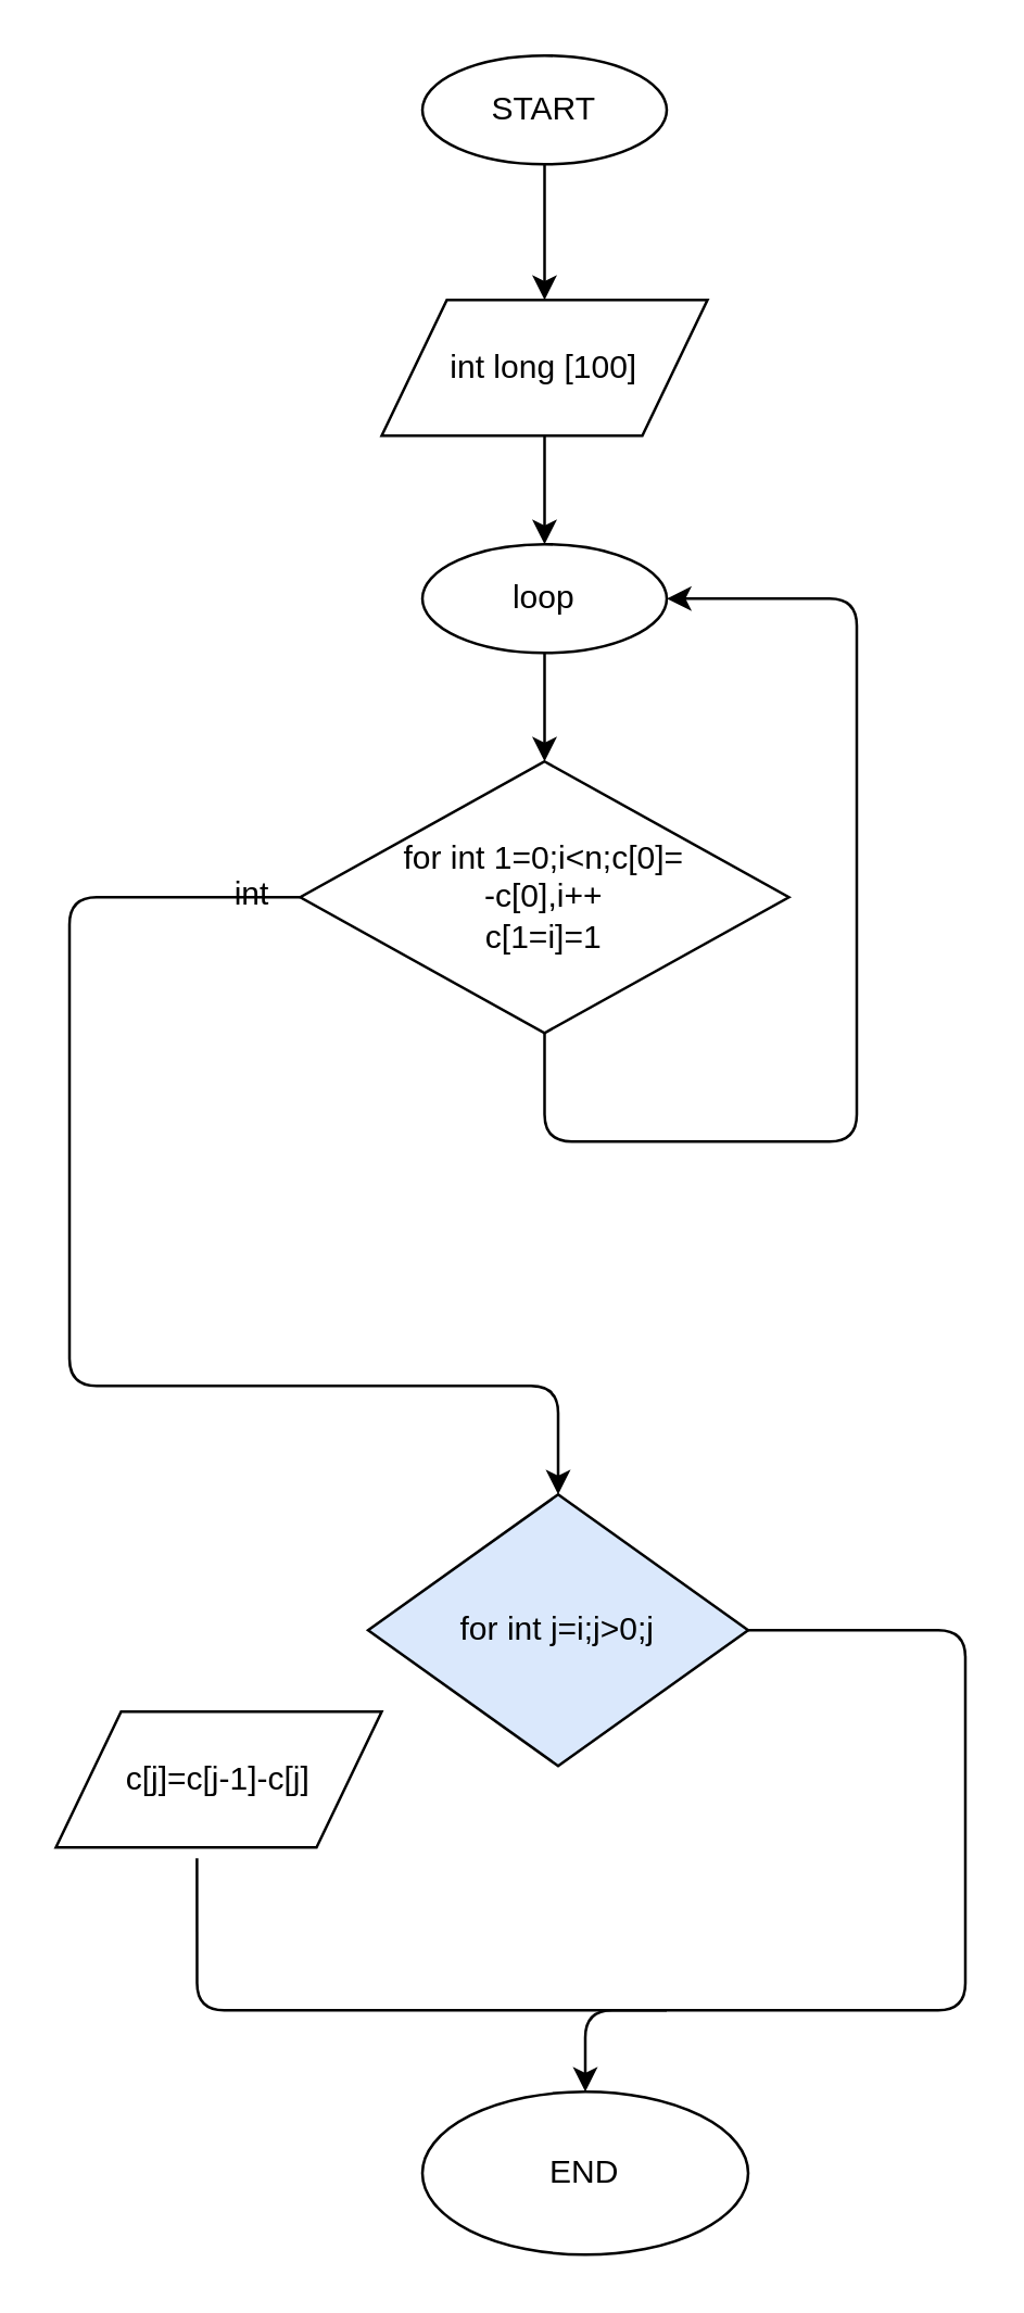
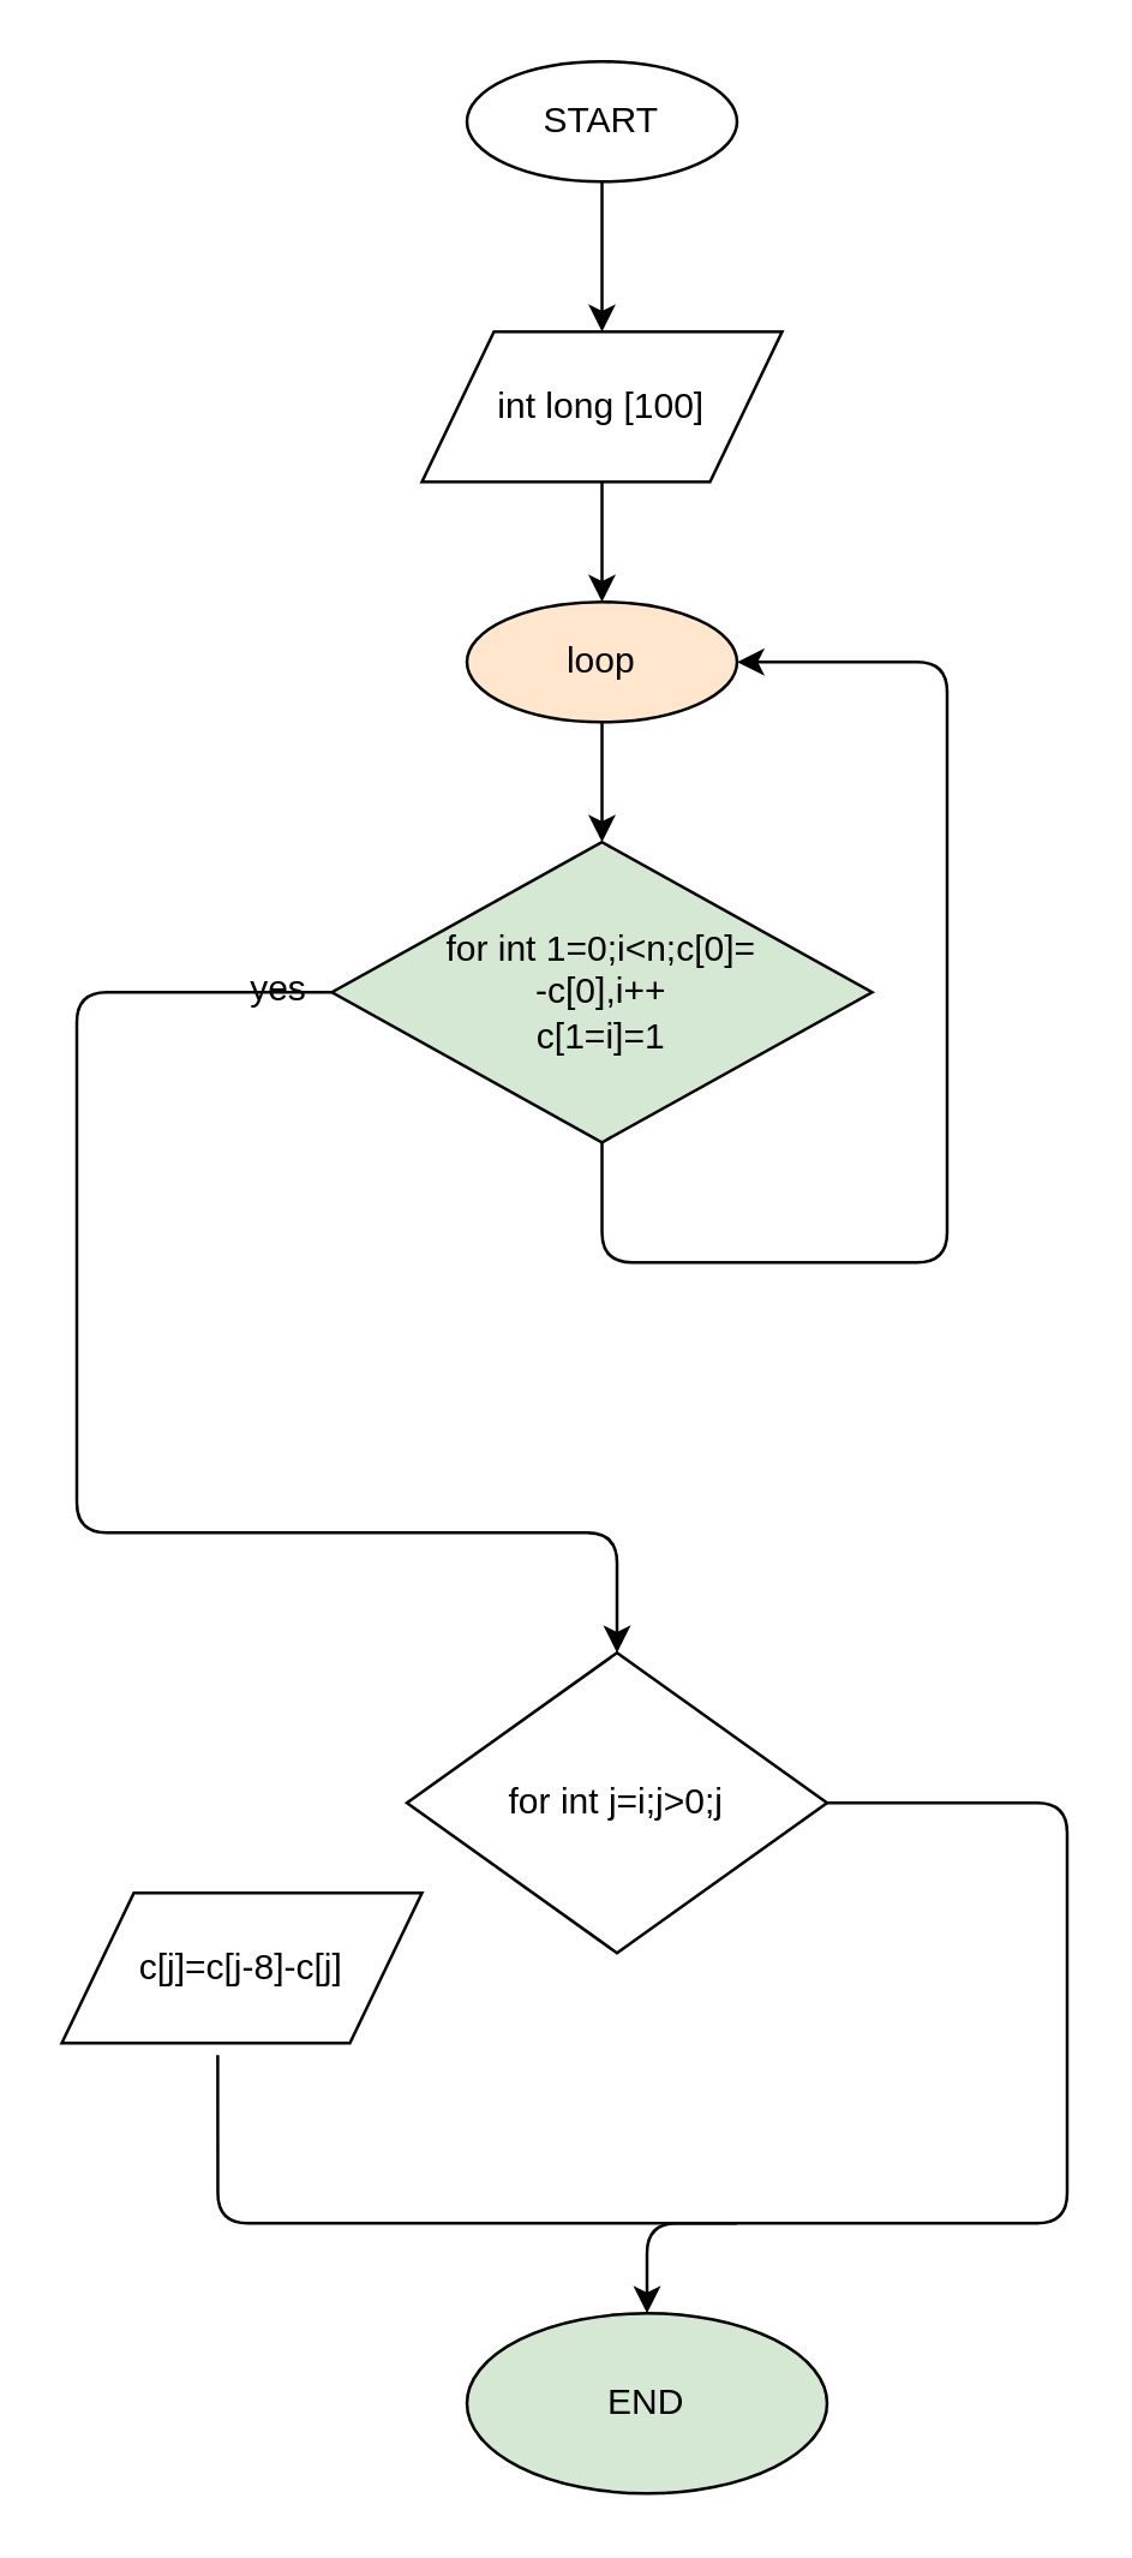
- <mxCell id="5" value="loop" style="ellipse;whiteSpace=wrap;html=1;" vertex="1" parent="1"><mxGeometry x="155" y="200" width="90" height="40" as="geometry" /></mxCell>
+ <mxCell id="5" value="loop" style="ellipse;whiteSpace=wrap;html=1;fillColor=#ffe6cc;" vertex="1" parent="1"><mxGeometry x="155" y="200" width="90" height="40" as="geometry" /></mxCell>
- <mxCell id="11" value="int" style="text;html=1;align=center;verticalAlign=middle;resizable=0;points=[];autosize=1;" vertex="1" parent="1"><mxGeometry x="77" y="319" width="30" height="20" as="geometry" /></mxCell>
+ <mxCell id="11" value="yes" style="text;html=1;align=center;verticalAlign=middle;resizable=0;points=[];autosize=1;" vertex="1" parent="1"><mxGeometry x="77" y="319" width="30" height="20" as="geometry" /></mxCell>
- <mxCell id="8" value="for int 1=0;i&amp;lt;n;c[0]=&lt;br&gt;-c[0],i++&lt;br&gt;c[1=i]=1" style="rhombus;whiteSpace=wrap;html=1;" vertex="1" parent="1"><mxGeometry x="110" y="280" width="180" height="100" as="geometry" /></mxCell>
+ <mxCell id="8" value="for int 1=0;i&amp;lt;n;c[0]=&lt;br&gt;-c[0],i++&lt;br&gt;c[1=i]=1" style="rhombus;whiteSpace=wrap;html=1;fillColor=#d5e8d4;" vertex="1" parent="1"><mxGeometry x="110" y="280" width="180" height="100" as="geometry" /></mxCell>
- <mxCell id="12" value="for int j=i;j&amp;gt;0;j" style="rhombus;whiteSpace=wrap;html=1;fillColor=#dae8fc;" vertex="1" parent="1"><mxGeometry x="135" y="550" width="140" height="100" as="geometry" /></mxCell>
+ <mxCell id="12" value="for int j=i;j&amp;gt;0;j" style="rhombus;whiteSpace=wrap;html=1;" vertex="1" parent="1"><mxGeometry x="135" y="550" width="140" height="100" as="geometry" /></mxCell>
- <mxCell id="14" value="c[j]=c[j-1]-c[j]" style="shape=parallelogram;perimeter=parallelogramPerimeter;whiteSpace=wrap;html=1;" vertex="1" parent="1"><mxGeometry x="20" y="630" width="120" height="50" as="geometry" /></mxCell>
+ <mxCell id="14" value="c[j]=c[j-8]-c[j]" style="shape=parallelogram;perimeter=parallelogramPerimeter;whiteSpace=wrap;html=1;" vertex="1" parent="1"><mxGeometry x="20" y="630" width="120" height="50" as="geometry" /></mxCell>
- <mxCell id="16" value="END" style="ellipse;whiteSpace=wrap;html=1;" vertex="1" parent="1"><mxGeometry x="155" y="770" width="120" height="60" as="geometry" /></mxCell>
+ <mxCell id="16" value="END" style="ellipse;whiteSpace=wrap;html=1;fillColor=#d5e8d4;" vertex="1" parent="1"><mxGeometry x="155" y="770" width="120" height="60" as="geometry" /></mxCell>
